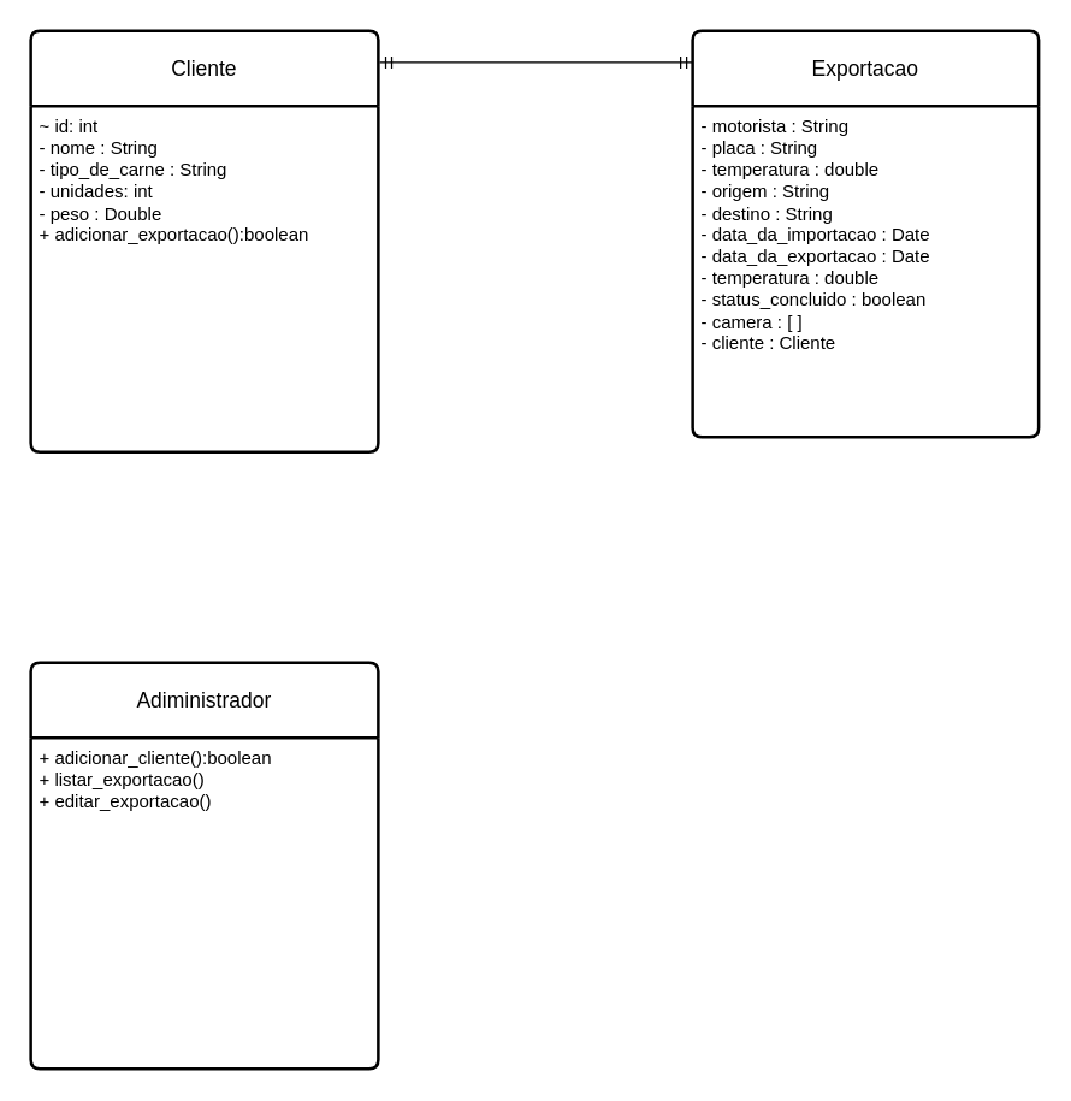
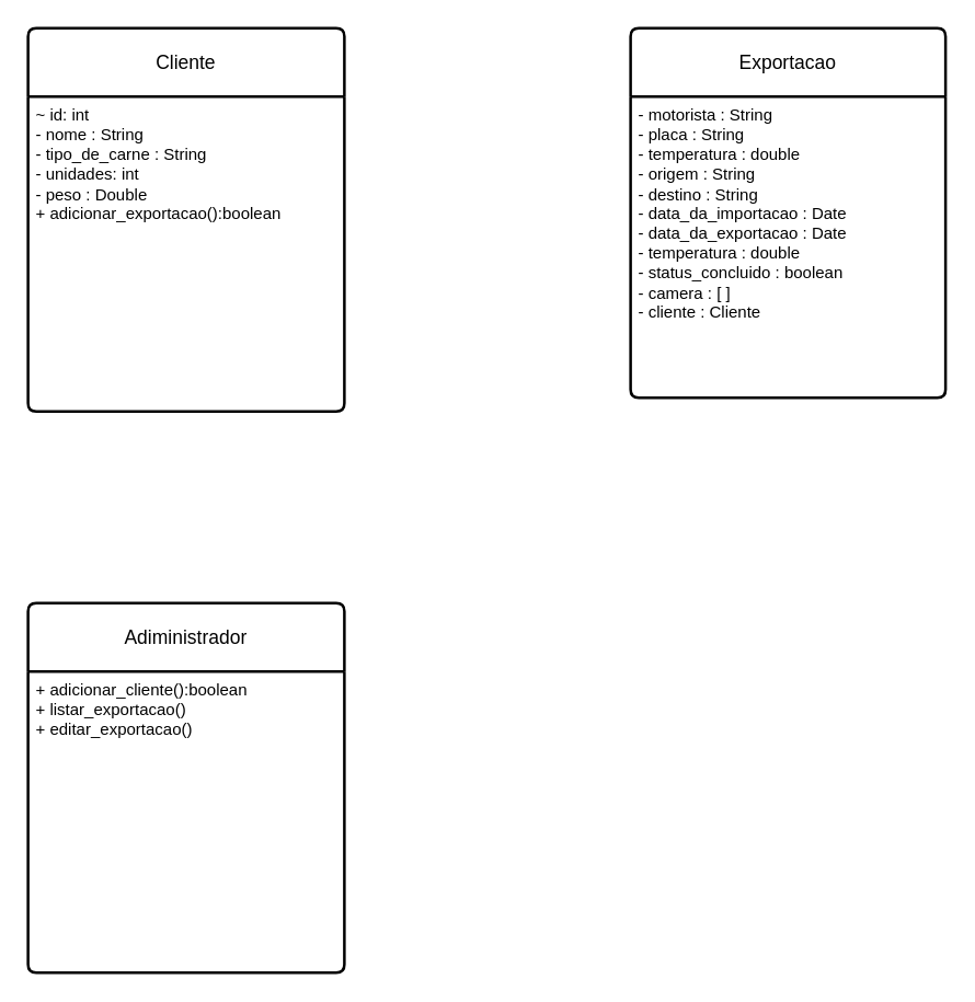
- <mxCell id="8" value="" style="edgeStyle=entityRelationEdgeStyle;fontSize=12;html=1;endArrow=ERmandOne;startArrow=ERmandOne;rounded=0;exitX=1.004;exitY=0.075;exitDx=0;exitDy=0;exitPerimeter=0;entryX=0;entryY=0.078;entryDx=0;entryDy=0;entryPerimeter=0;" edge="1" parent="1" source="2" target="6"><mxGeometry width="100" height="100" relative="1" as="geometry"><mxPoint x="340" y="290" as="sourcePoint" /><mxPoint x="440" y="190" as="targetPoint" /></mxGeometry></mxCell>
